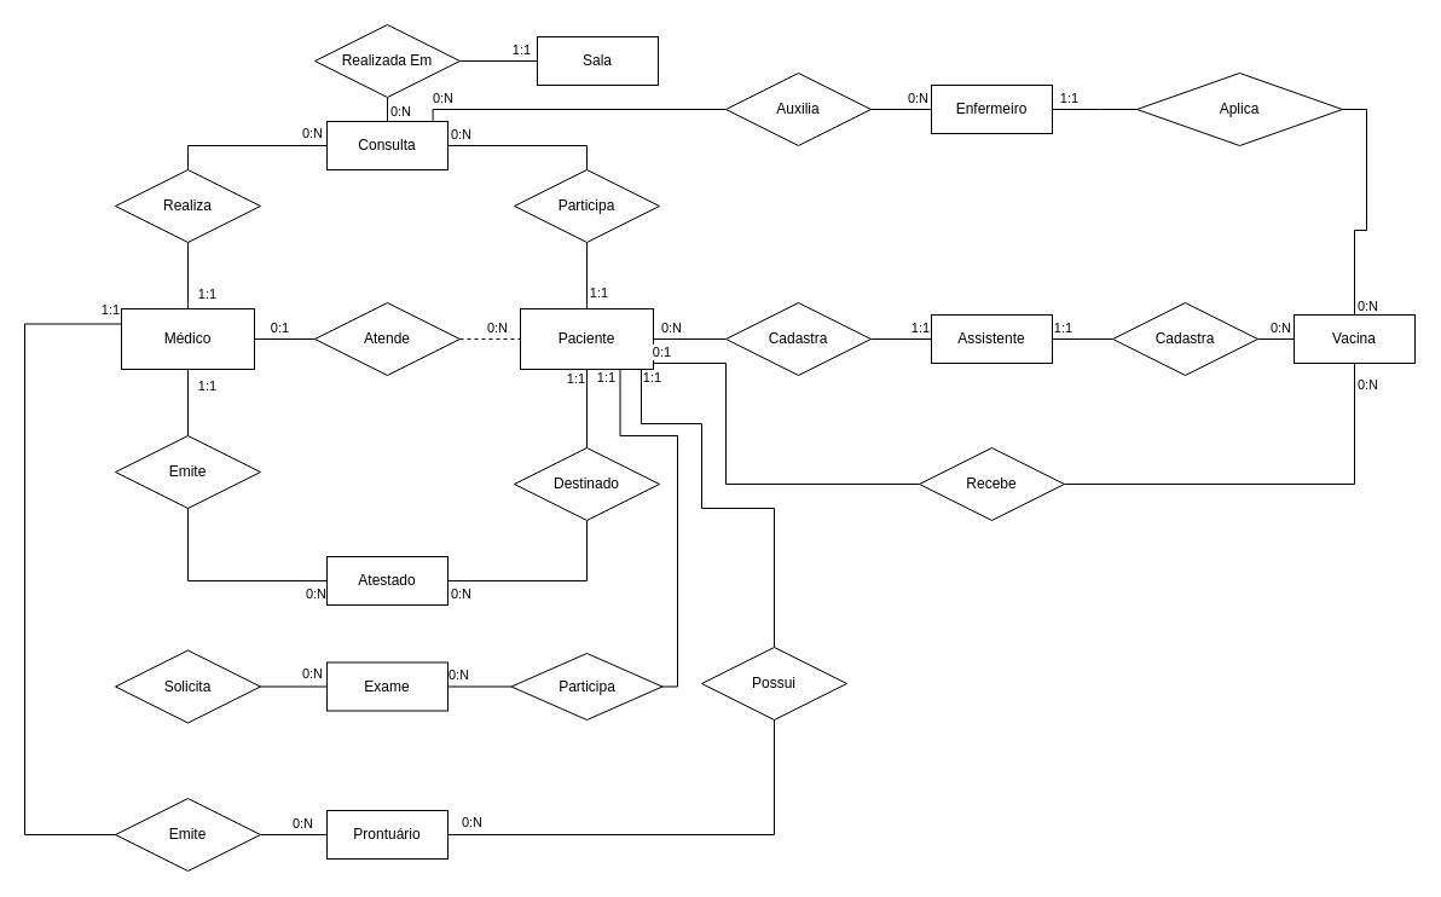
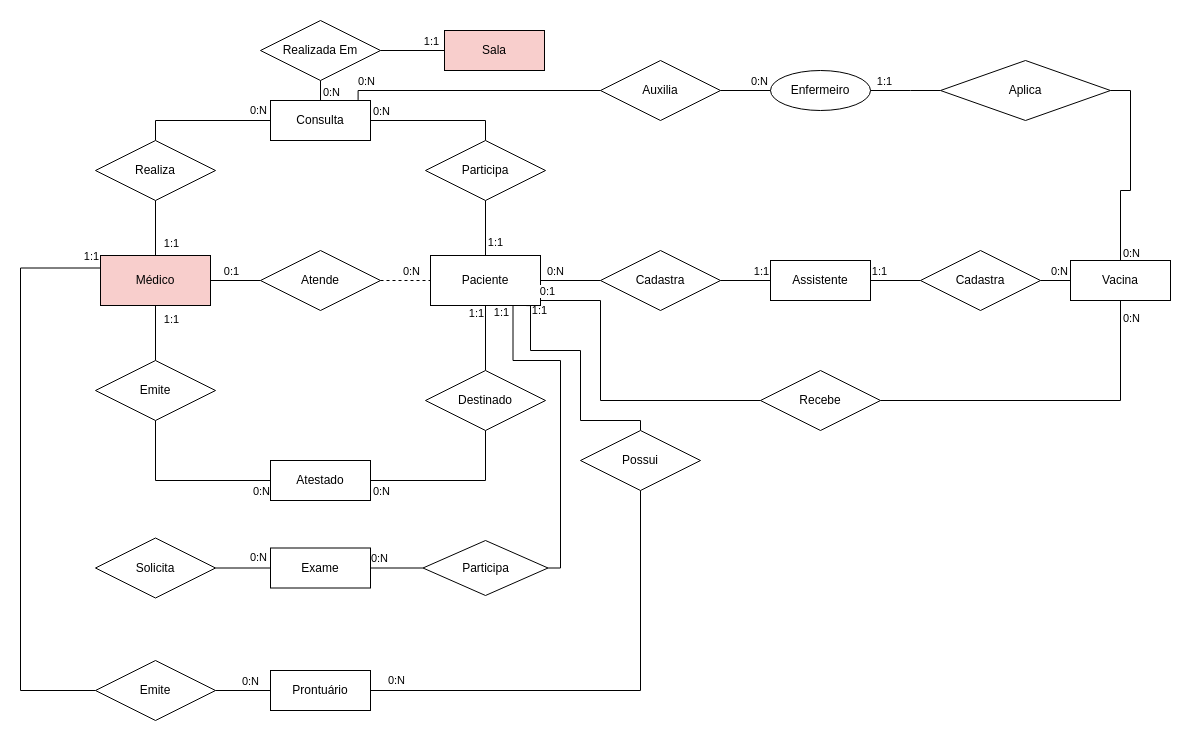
- <mxCell id="50" value="Sala" style="whiteSpace=wrap;html=1;align=center;" vertex="1" parent="1"><mxGeometry x="444" y="30" width="100" height="40" as="geometry" /></mxCell>
+ <mxCell id="50" value="Sala" style="whiteSpace=wrap;html=1;align=center;fillColor=#f8cecc;" vertex="1" parent="1"><mxGeometry x="444" y="30" width="100" height="40" as="geometry" /></mxCell>
- <mxCell id="51" value="Enfermeiro" style="whiteSpace=wrap;html=1;align=center;" vertex="1" parent="1"><mxGeometry x="770" y="70" width="100" height="40" as="geometry" /></mxCell>
+ <mxCell id="51" value="Enfermeiro" style="ellipse;whiteSpace=wrap;html=1;align=center;" vertex="1" parent="1"><mxGeometry x="770" y="70" width="100" height="40" as="geometry" /></mxCell>
- <mxCell id="10" value="Médico" style="html=1;whiteSpace=wrap;" vertex="1" parent="1"><mxGeometry x="100" y="255" width="110" height="50" as="geometry" /></mxCell>
+ <mxCell id="10" value="Médico" style="html=1;whiteSpace=wrap;fillColor=#f8cecc;" vertex="1" parent="1"><mxGeometry x="100" y="255" width="110" height="50" as="geometry" /></mxCell>
- <mxCell id="83" value="Possui" style="shape=rhombus;perimeter=rhombusPerimeter;whiteSpace=wrap;html=1;align=center;" vertex="1" parent="1"><mxGeometry x="580" y="535" width="120" height="60" as="geometry" /></mxCell>
+ <mxCell id="83" value="Possui" style="shape=rhombus;perimeter=rhombusPerimeter;whiteSpace=wrap;html=1;align=center;" vertex="1" parent="1"><mxGeometry x="580" y="430" width="120" height="60" as="geometry" /></mxCell>
